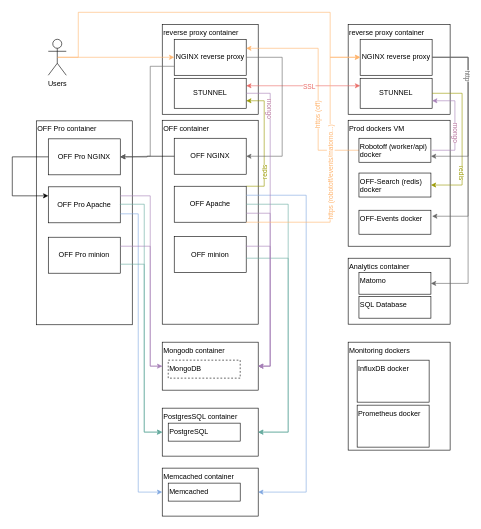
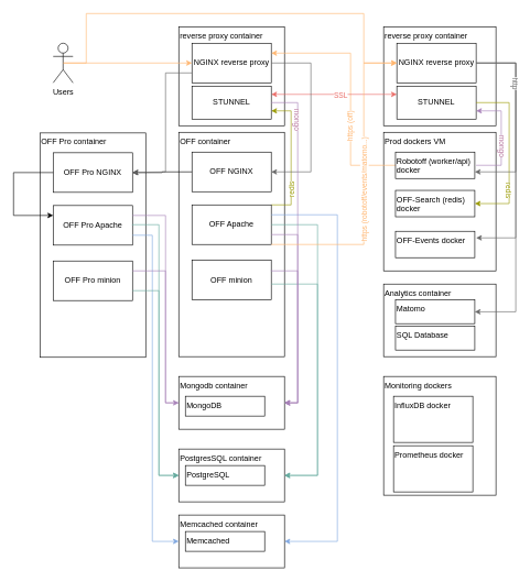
- <mxCell id="64" value="MongoDB" style="rounded=0;whiteSpace=wrap;html=1;align=left;verticalAlign=top;dashed=1;" vertex="1" parent="1"><mxGeometry x="280" y="600" width="120" height="30" as="geometry" /></mxCell>
+ <mxCell id="64" value="MongoDB" style="rounded=0;whiteSpace=wrap;html=1;align=left;verticalAlign=top;" vertex="1" parent="1"><mxGeometry x="280" y="600" width="120" height="30" as="geometry" /></mxCell>
